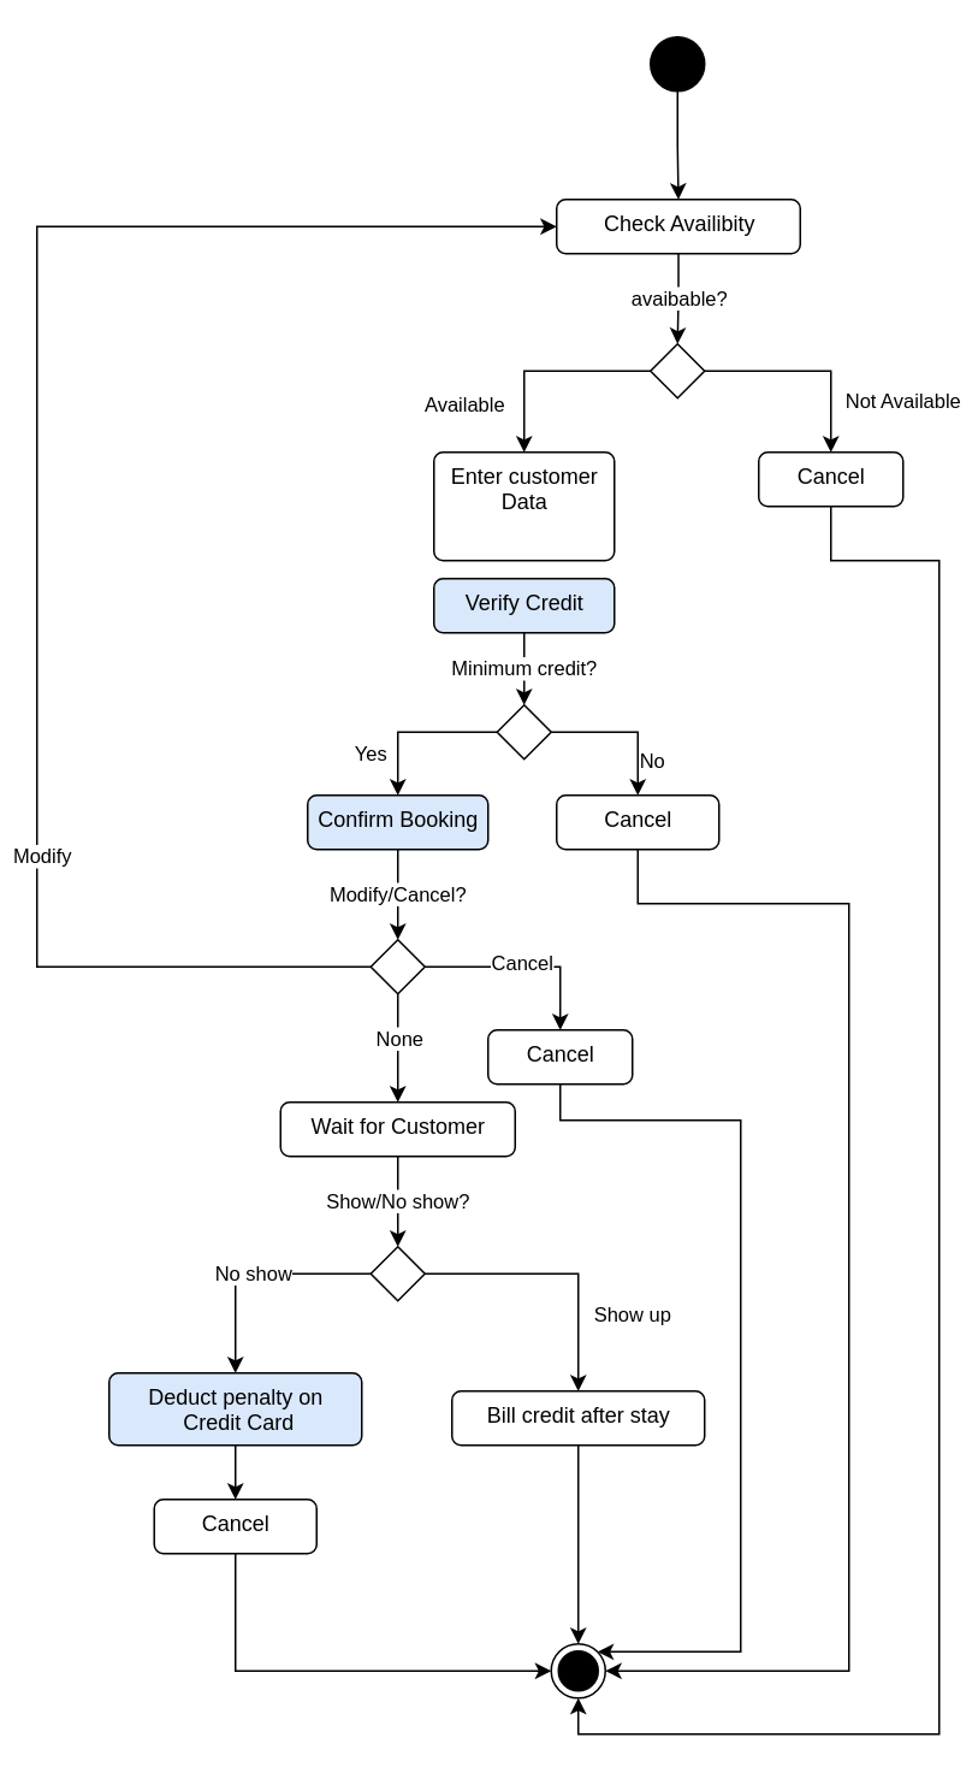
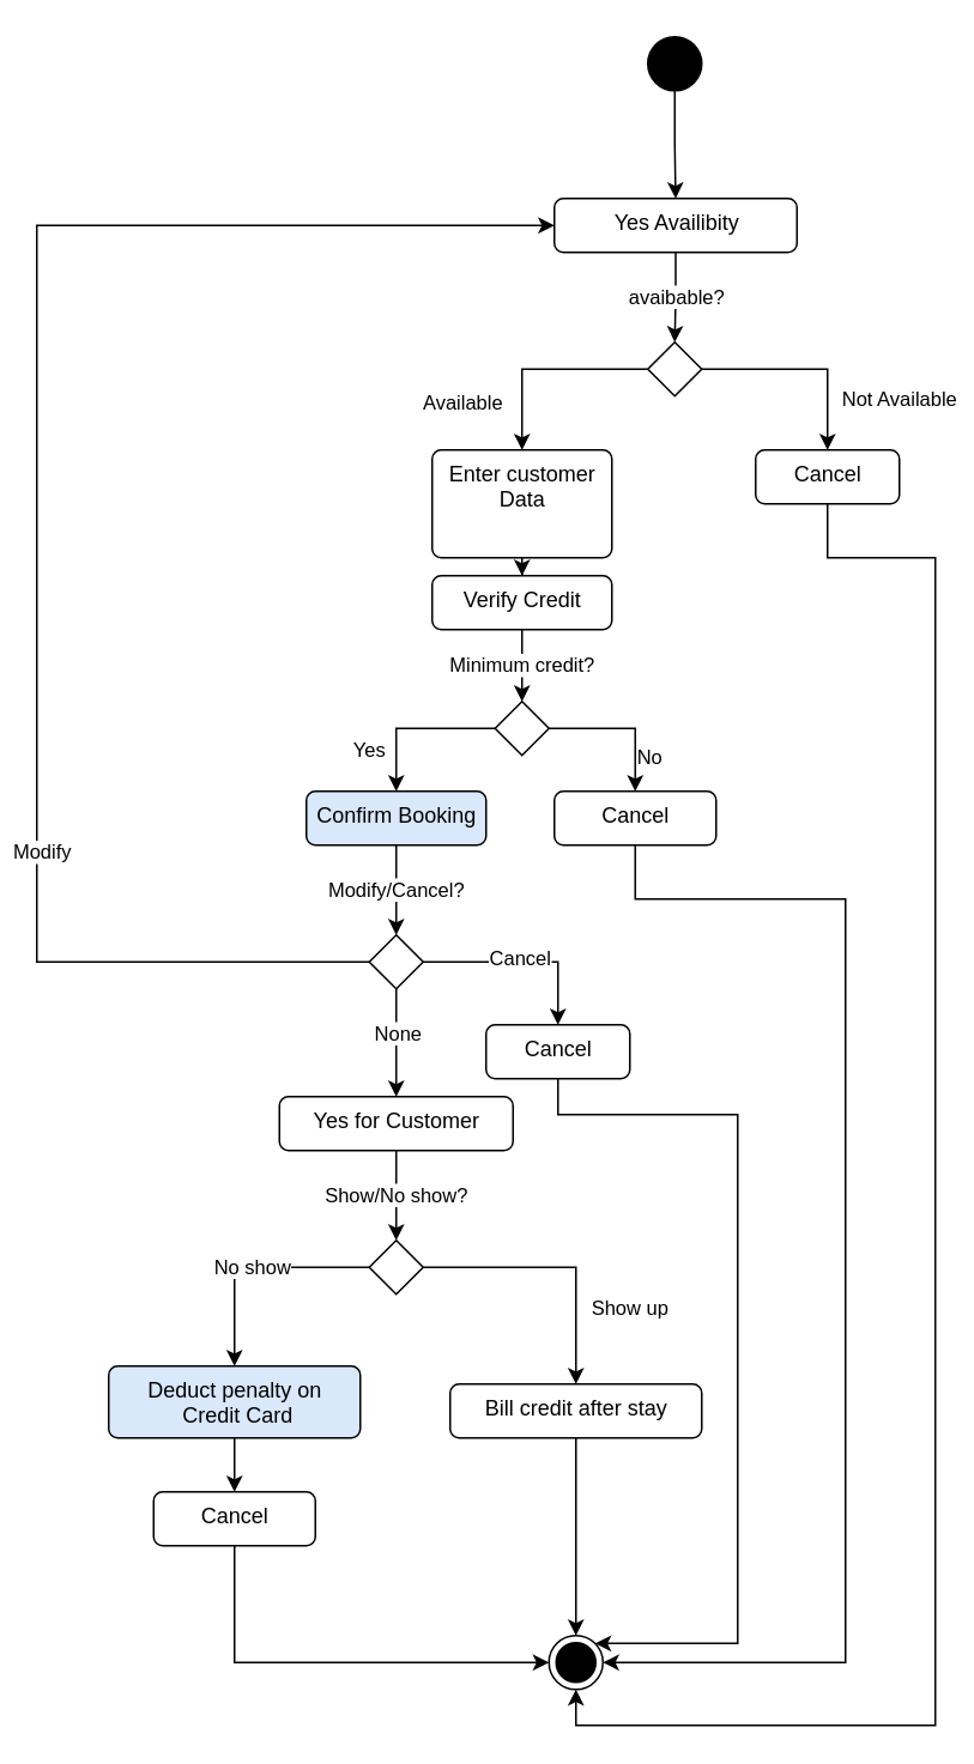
- <mxCell id="5" value="Check Availibity" style="html=1;align=center;verticalAlign=top;rounded=1;absoluteArcSize=1;arcSize=10;dashed=0;" parent="1" vertex="1"><mxGeometry x="308" y="110" width="135" height="30" as="geometry" /></mxCell>
+ <mxCell id="5" value="Yes Availibity" style="html=1;align=center;verticalAlign=top;rounded=1;absoluteArcSize=1;arcSize=10;dashed=0;" parent="1" vertex="1"><mxGeometry x="308" y="110" width="135" height="30" as="geometry" /></mxCell>
+ <mxCell id="10" style="edgeStyle=orthogonalEdgeStyle;rounded=0;orthogonalLoop=1;jettySize=auto;html=1;exitX=0.5;exitY=1;exitDx=0;exitDy=0;" parent="1" source="11" target="15" edge="1"><mxGeometry relative="1" as="geometry" /></mxCell>
- <mxCell id="15" value="Verify Credit" style="html=1;align=center;verticalAlign=top;rounded=1;absoluteArcSize=1;arcSize=10;dashed=0;fillColor=#dae8fc;" parent="1" vertex="1"><mxGeometry x="240" y="320" width="100" height="30" as="geometry" /></mxCell>
+ <mxCell id="15" value="Verify Credit" style="html=1;align=center;verticalAlign=top;rounded=1;absoluteArcSize=1;arcSize=10;dashed=0;" parent="1" vertex="1"><mxGeometry x="240" y="320" width="100" height="30" as="geometry" /></mxCell>
- <mxCell id="34" value="Wait for Customer" style="html=1;align=center;verticalAlign=top;rounded=1;absoluteArcSize=1;arcSize=10;dashed=0;" parent="1" vertex="1"><mxGeometry x="155" y="610" width="130" height="30" as="geometry" /></mxCell>
+ <mxCell id="34" value="Yes for Customer" style="html=1;align=center;verticalAlign=top;rounded=1;absoluteArcSize=1;arcSize=10;dashed=0;" parent="1" vertex="1"><mxGeometry x="155" y="610" width="130" height="30" as="geometry" /></mxCell>
